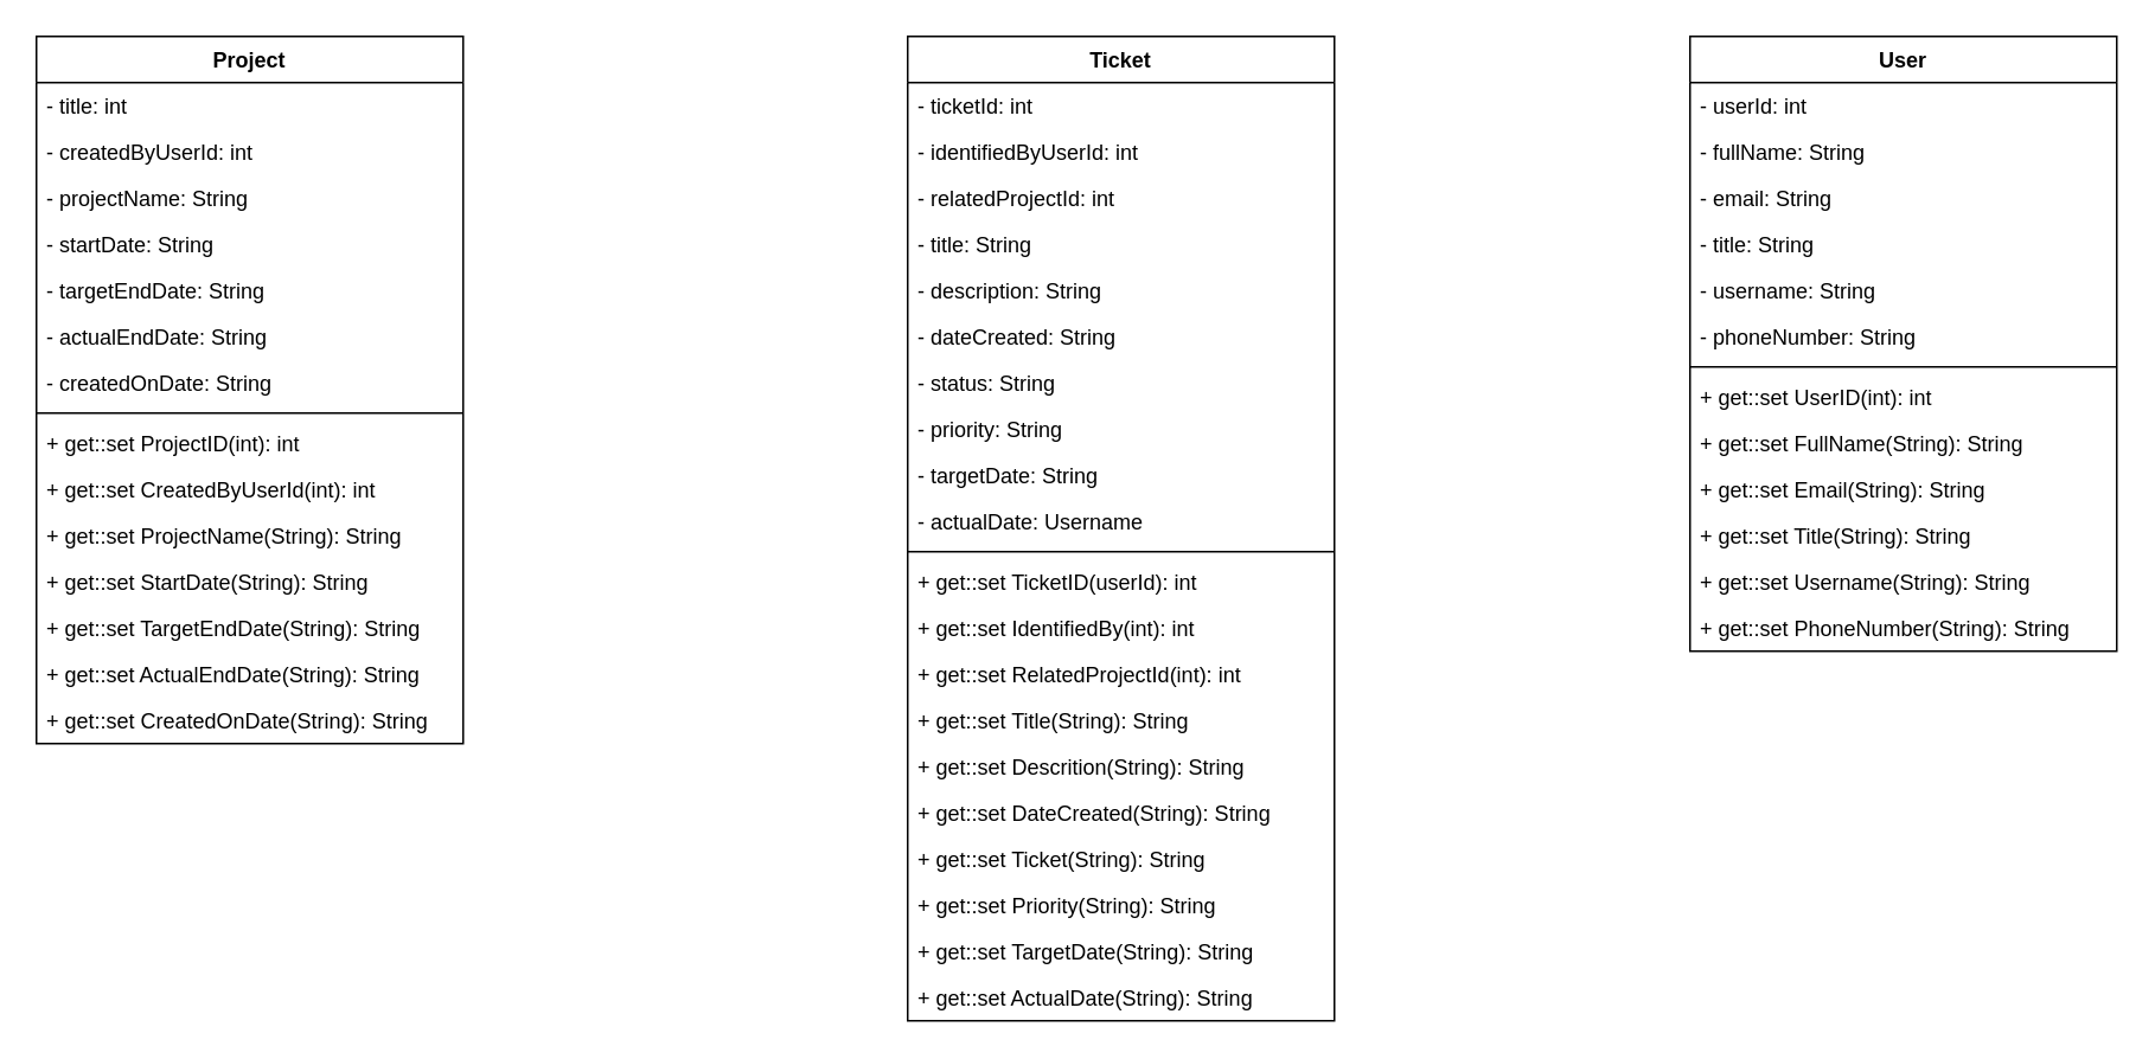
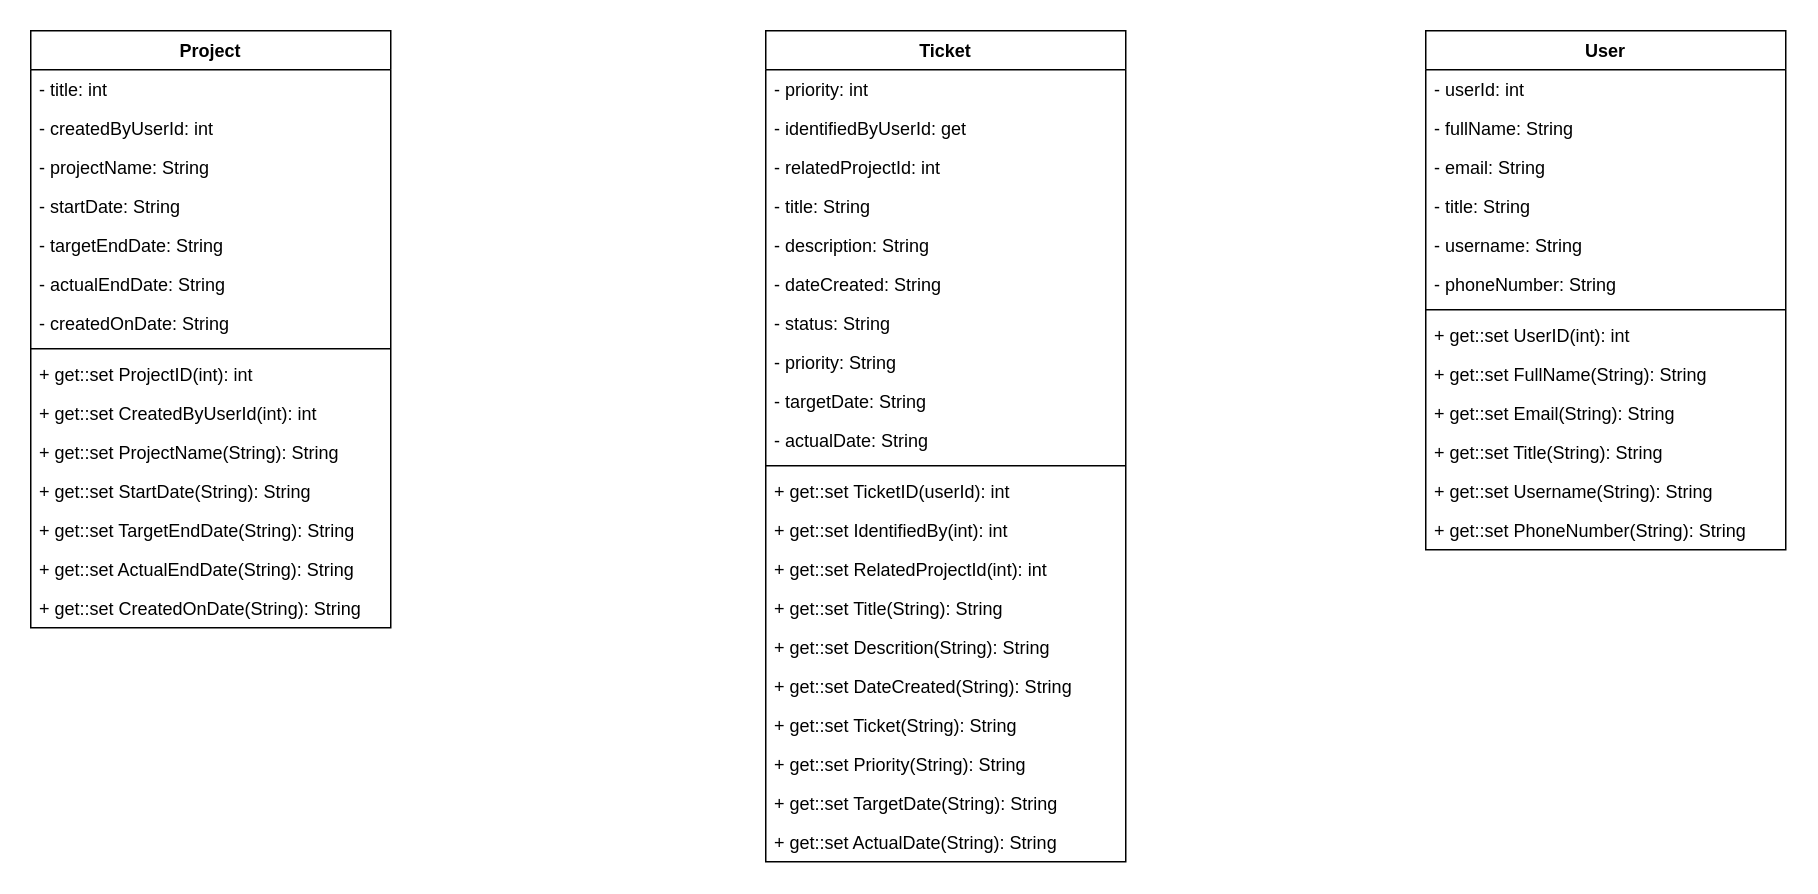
- <mxCell id="17" value="- ticketId: int" style="text;strokeColor=none;fillColor=none;align=left;verticalAlign=top;spacingLeft=4;spacingRight=4;overflow=hidden;rotatable=0;points=[[0,0.5],[1,0.5]];portConstraint=eastwest;" vertex="1" parent="16"><mxGeometry y="26" width="240" height="26" as="geometry" /></mxCell>
+ <mxCell id="17" value="- priority: int" style="text;strokeColor=none;fillColor=none;align=left;verticalAlign=top;spacingLeft=4;spacingRight=4;overflow=hidden;rotatable=0;points=[[0,0.5],[1,0.5]];portConstraint=eastwest;" vertex="1" parent="16"><mxGeometry y="26" width="240" height="26" as="geometry" /></mxCell>
- <mxCell id="18" value="- identifiedByUserId: int" style="text;strokeColor=none;fillColor=none;align=left;verticalAlign=top;spacingLeft=4;spacingRight=4;overflow=hidden;rotatable=0;points=[[0,0.5],[1,0.5]];portConstraint=eastwest;" vertex="1" parent="16"><mxGeometry y="52" width="240" height="26" as="geometry" /></mxCell>
+ <mxCell id="18" value="- identifiedByUserId: get" style="text;strokeColor=none;fillColor=none;align=left;verticalAlign=top;spacingLeft=4;spacingRight=4;overflow=hidden;rotatable=0;points=[[0,0.5],[1,0.5]];portConstraint=eastwest;" vertex="1" parent="16"><mxGeometry y="52" width="240" height="26" as="geometry" /></mxCell>
- <mxCell id="26" value="- actualDate: Username" style="text;strokeColor=none;fillColor=none;align=left;verticalAlign=top;spacingLeft=4;spacingRight=4;overflow=hidden;rotatable=0;points=[[0,0.5],[1,0.5]];portConstraint=eastwest;" vertex="1" parent="16"><mxGeometry y="260" width="240" height="26" as="geometry" /></mxCell>
+ <mxCell id="26" value="- actualDate: String" style="text;strokeColor=none;fillColor=none;align=left;verticalAlign=top;spacingLeft=4;spacingRight=4;overflow=hidden;rotatable=0;points=[[0,0.5],[1,0.5]];portConstraint=eastwest;" vertex="1" parent="16"><mxGeometry y="260" width="240" height="26" as="geometry" /></mxCell>
